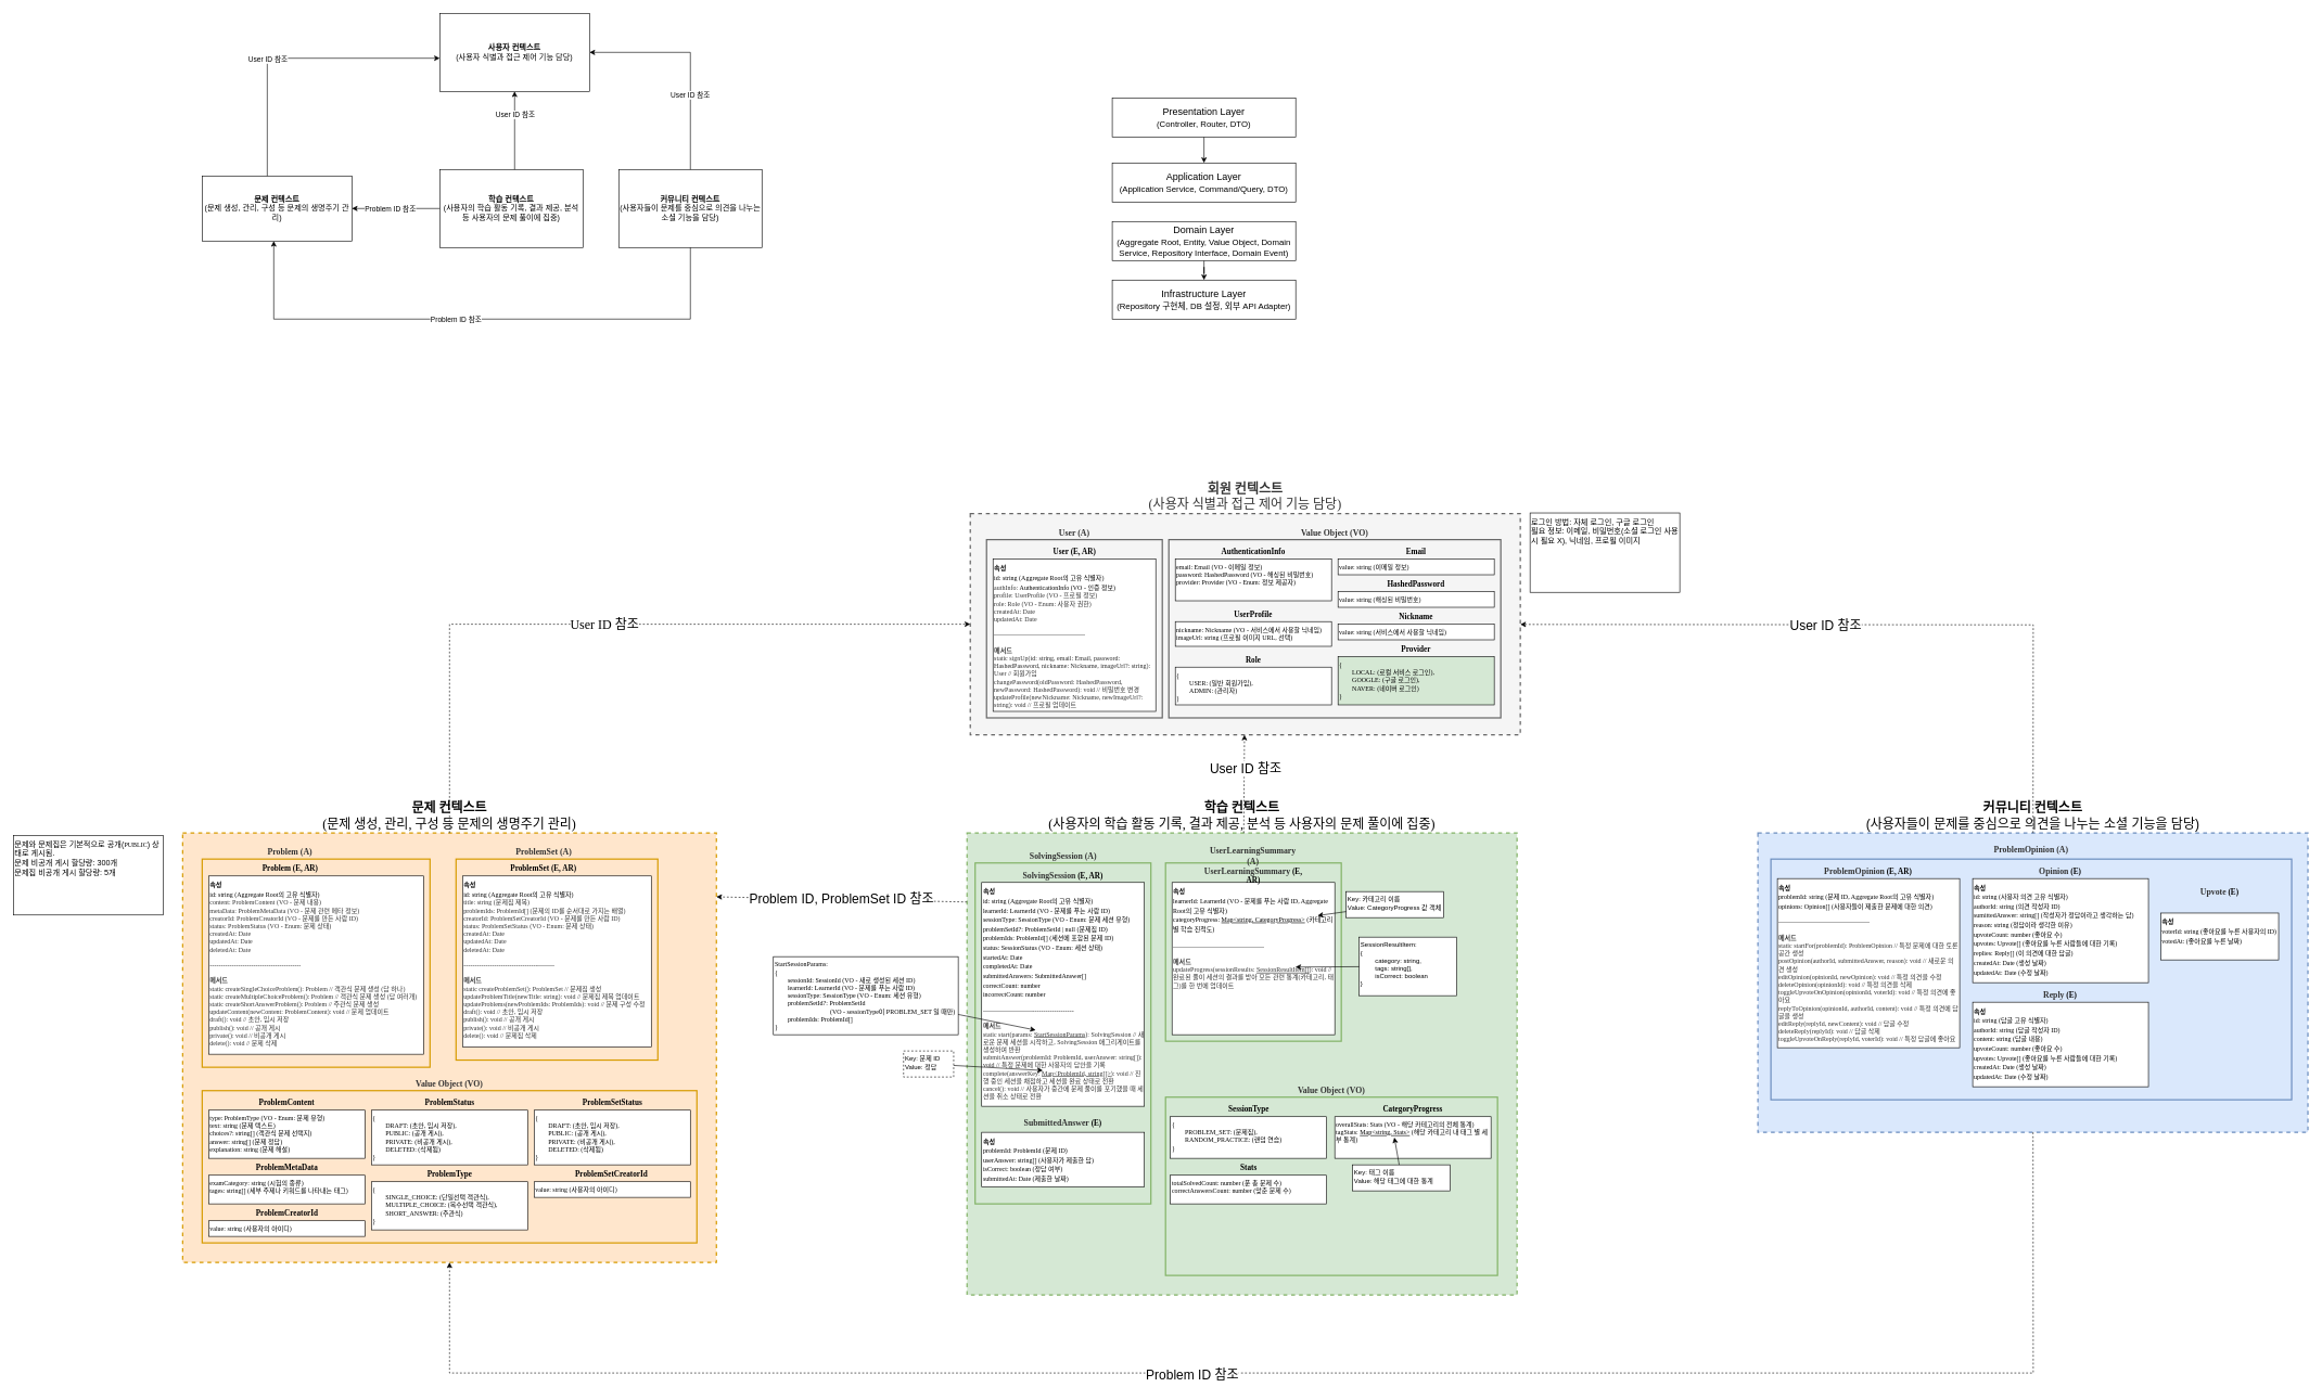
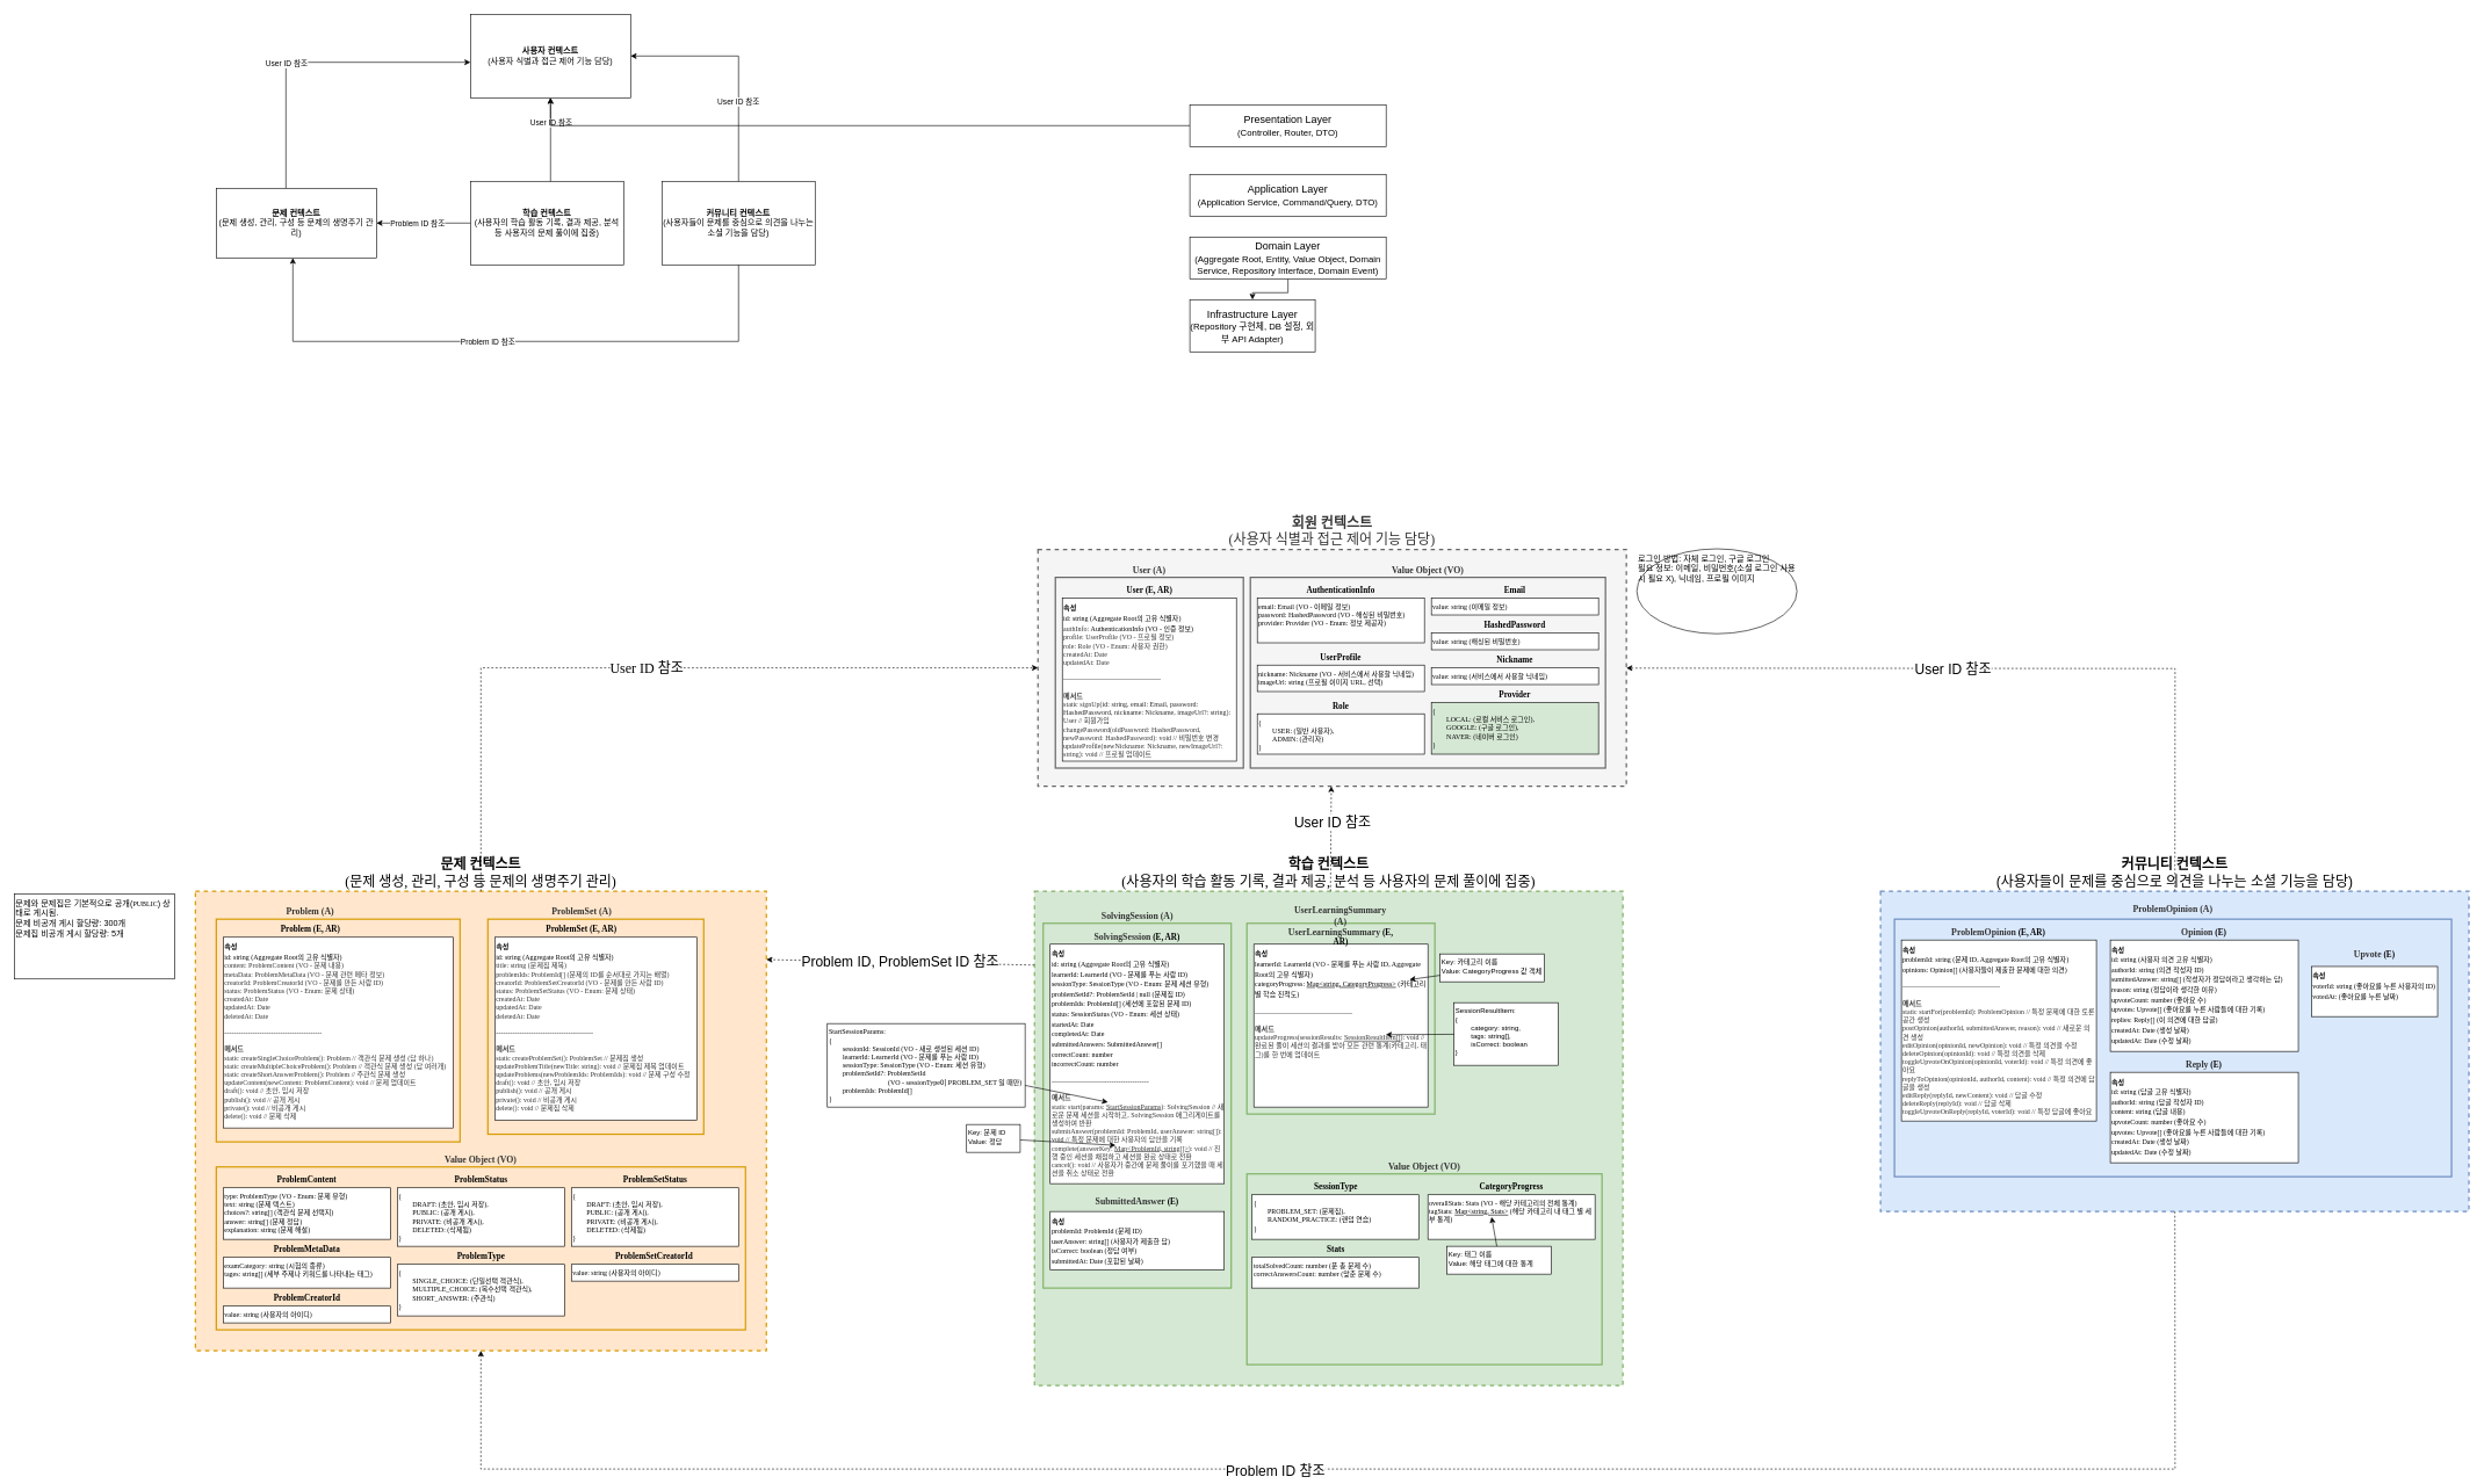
- <mxCell id="115" style="edgeStyle=orthogonalEdgeStyle;rounded=0;orthogonalLoop=1;jettySize=auto;html=1;" edge="1" parent="1" source="116" target="117"><mxGeometry relative="1" as="geometry" /></mxCell>
+ <mxCell id="115" style="edgeStyle=orthogonalEdgeStyle;rounded=0;orthogonalLoop=1;jettySize=auto;html=1;" edge="1" parent="1" source="116" target="7"><mxGeometry relative="1" as="geometry" /></mxCell>
- <mxCell id="120" value="Infrastructure Layer&lt;div&gt;&lt;font style=&quot;font-size: 13px;&quot;&gt;(Repository 구현체, DB 설정, 외부 API Adapter)&lt;/font&gt;&lt;/div&gt;" style="rounded=0;whiteSpace=wrap;html=1;fontSize=15;" vertex="1" parent="1"><mxGeometry x="1708.13" y="430" width="281.87" height="60" as="geometry" /></mxCell>
+ <mxCell id="120" value="Infrastructure Layer&lt;div&gt;&lt;font style=&quot;font-size: 13px;&quot;&gt;(Repository 구현체, DB 설정, 외부 API Adapter)&lt;/font&gt;&lt;/div&gt;" style="rounded=0;whiteSpace=wrap;html=1;fontSize=15;" vertex="1" parent="1"><mxGeometry x="1708.13" y="430" width="180" height="75" as="geometry" /></mxCell>
- <mxCell id="96" value="로그인 방법: 자체 로그인, 구글 로그인&lt;div&gt;필요 정보: 이메일, 비밀번호(소셜 로그인 사용 시 필요 X), 닉네임, 프로필 이미지&lt;/div&gt;&lt;div&gt;&lt;br&gt;&lt;/div&gt;" style="rounded=0;whiteSpace=wrap;html=1;align=left;verticalAlign=top;" vertex="1" parent="1"><mxGeometry x="2350" y="788" width="230" height="122" as="geometry" /></mxCell>
+ <mxCell id="96" value="로그인 방법: 자체 로그인, 구글 로그인&lt;div&gt;필요 정보: 이메일, 비밀번호(소셜 로그인 사용 시 필요 X), 닉네임, 프로필 이미지&lt;/div&gt;&lt;div&gt;&lt;br&gt;&lt;/div&gt;" style="ellipse;whiteSpace=wrap;html=1;align=left;verticalAlign=top;" vertex="1" parent="1"><mxGeometry x="2350" y="788" width="230" height="122" as="geometry" /></mxCell>
- <mxCell id="55" value="{&lt;br&gt;&lt;div&gt;&lt;span style=&quot;white-space: pre;&quot;&gt;&#09;&lt;/span&gt;USER: (일반 회원가입),&lt;br&gt;&lt;/div&gt;&lt;div&gt;&lt;span style=&quot;white-space: pre;&quot;&gt;&#09;&lt;/span&gt;ADMIN: (관리자)&lt;br&gt;&lt;/div&gt;&lt;div&gt;}&lt;/div&gt;" style="rounded=0;whiteSpace=wrap;html=1;fontFamily=Pretendard-Thin;fontSource=https%3A%2F%2Fcdn.jsdelivr.net%2Fgh%2FProject-Noonnu%2Fnoonfonts_2107%401.1%2FPretendard-Thin.woff;labelPosition=center;verticalLabelPosition=middle;align=left;verticalAlign=top;fontSize=10;" vertex="1" parent="1"><mxGeometry x="1805" y="1025" width="240" height="58" as="geometry" /></mxCell>
+ <mxCell id="55" value="{&lt;br&gt;&lt;div&gt;&lt;span style=&quot;white-space: pre;&quot;&gt;&#09;&lt;/span&gt;USER: (일반 사용자),&lt;br&gt;&lt;/div&gt;&lt;div&gt;&lt;span style=&quot;white-space: pre;&quot;&gt;&#09;&lt;/span&gt;ADMIN: (관리자)&lt;br&gt;&lt;/div&gt;&lt;div&gt;}&lt;/div&gt;" style="rounded=0;whiteSpace=wrap;html=1;fontFamily=Pretendard-Thin;fontSource=https%3A%2F%2Fcdn.jsdelivr.net%2Fgh%2FProject-Noonnu%2Fnoonfonts_2107%401.1%2FPretendard-Thin.woff;labelPosition=center;verticalLabelPosition=middle;align=left;verticalAlign=top;fontSize=10;" vertex="1" parent="1"><mxGeometry x="1805" y="1025" width="240" height="58" as="geometry" /></mxCell>
- <mxCell id="107" value="&lt;div&gt;&lt;font&gt;&lt;span style=&quot;font-size: 10px;&quot;&gt;&lt;b style=&quot;&quot;&gt;속성&lt;/b&gt;&lt;/span&gt;&lt;/font&gt;&lt;/div&gt;&lt;span style=&quot;font-size: 10px;&quot;&gt;voterId: string (좋아요를 누른 사용자의 ID)&lt;/span&gt;&lt;div&gt;&lt;span style=&quot;font-size: 10px;&quot;&gt;votedAt: (좋아요를 누른 날짜)&lt;/span&gt;&lt;/div&gt;" style="rounded=0;whiteSpace=wrap;html=1;align=left;verticalAlign=top;fontFamily=Pretendard-Thin;fontSource=https%3A%2F%2Fcdn.jsdelivr.net%2Fgh%2FProject-Noonnu%2Fnoonfonts_2107%401.1%2FPretendard-Thin.woff;" vertex="1" parent="1"><mxGeometry x="3319.38" y="1403" width="180.62" height="72" as="geometry" /></mxCell>
+ <mxCell id="107" value="&lt;div&gt;&lt;font&gt;&lt;span style=&quot;font-size: 10px;&quot;&gt;&lt;b style=&quot;&quot;&gt;속성&lt;/b&gt;&lt;/span&gt;&lt;/font&gt;&lt;/div&gt;&lt;span style=&quot;font-size: 10px;&quot;&gt;voterId: string (좋아요를 누른 사용자의 ID)&lt;/span&gt;&lt;div&gt;&lt;span style=&quot;font-size: 10px;&quot;&gt;votedAt: (좋아요를 누른 날짜)&lt;/span&gt;&lt;/div&gt;" style="rounded=0;whiteSpace=wrap;html=1;align=left;verticalAlign=top;fontFamily=Pretendard-Thin;fontSource=https%3A%2F%2Fcdn.jsdelivr.net%2Fgh%2FProject-Noonnu%2Fnoonfonts_2107%401.1%2FPretendard-Thin.woff;" vertex="1" parent="1"><mxGeometry x="3319.38" y="1388" width="180.62" height="72" as="geometry" /></mxCell>
- <mxCell id="83" value="Key: 문제 ID&lt;div&gt;Value: 정답&lt;/div&gt;" style="rounded=0;whiteSpace=wrap;html=1;verticalAlign=top;align=left;fontSize=10;dashed=1;" vertex="1" parent="1"><mxGeometry x="1387.5" y="1615" width="77" height="40" as="geometry" /></mxCell>
+ <mxCell id="83" value="Key: 문제 ID&lt;div&gt;Value: 정답&lt;/div&gt;" style="rounded=0;whiteSpace=wrap;html=1;verticalAlign=top;align=left;fontSize=10;" vertex="1" parent="1"><mxGeometry x="1387.5" y="1615" width="77" height="40" as="geometry" /></mxCell>
- <mxCell id="74" value="&lt;div&gt;&lt;font&gt;&lt;span style=&quot;font-size: 10px;&quot;&gt;&lt;b style=&quot;&quot;&gt;속성&lt;/b&gt;&lt;/span&gt;&lt;/font&gt;&lt;/div&gt;&lt;div&gt;&lt;span style=&quot;font-size: 10px;&quot;&gt;problemId: ProblemId (문제 ID)&lt;/span&gt;&lt;/div&gt;&lt;div&gt;&lt;span style=&quot;font-size: 10px;&quot;&gt;userAnswer: string[] (사용자가 제출한 답)&lt;/span&gt;&lt;/div&gt;&lt;div&gt;&lt;span style=&quot;font-size: 10px;&quot;&gt;isCorrect: boolean (정답 여부)&lt;/span&gt;&lt;/div&gt;&lt;div&gt;&lt;span style=&quot;font-size: 10px;&quot;&gt;submittedAt: Date (제출한 날짜)&lt;/span&gt;&lt;/div&gt;" style="rounded=0;whiteSpace=wrap;html=1;align=left;verticalAlign=top;fontFamily=Pretendard-Thin;fontSource=https%3A%2F%2Fcdn.jsdelivr.net%2Fgh%2FProject-Noonnu%2Fnoonfonts_2107%401.1%2FPretendard-Thin.woff;" vertex="1" parent="1"><mxGeometry x="1507.5" y="1740" width="250" height="84" as="geometry" /></mxCell>
+ <mxCell id="74" value="&lt;div&gt;&lt;font&gt;&lt;span style=&quot;font-size: 10px;&quot;&gt;&lt;b style=&quot;&quot;&gt;속성&lt;/b&gt;&lt;/span&gt;&lt;/font&gt;&lt;/div&gt;&lt;div&gt;&lt;span style=&quot;font-size: 10px;&quot;&gt;problemId: ProblemId (문제 ID)&lt;/span&gt;&lt;/div&gt;&lt;div&gt;&lt;span style=&quot;font-size: 10px;&quot;&gt;userAnswer: string[] (사용자가 제출한 답)&lt;/span&gt;&lt;/div&gt;&lt;div&gt;&lt;span style=&quot;font-size: 10px;&quot;&gt;isCorrect: boolean (정답 여부)&lt;/span&gt;&lt;/div&gt;&lt;div&gt;&lt;span style=&quot;font-size: 10px;&quot;&gt;submittedAt: Date (포함된 날짜)&lt;/span&gt;&lt;/div&gt;" style="rounded=0;whiteSpace=wrap;html=1;align=left;verticalAlign=top;fontFamily=Pretendard-Thin;fontSource=https%3A%2F%2Fcdn.jsdelivr.net%2Fgh%2FProject-Noonnu%2Fnoonfonts_2107%401.1%2FPretendard-Thin.woff;" vertex="1" parent="1"><mxGeometry x="1507.5" y="1740" width="250" height="84" as="geometry" /></mxCell>
